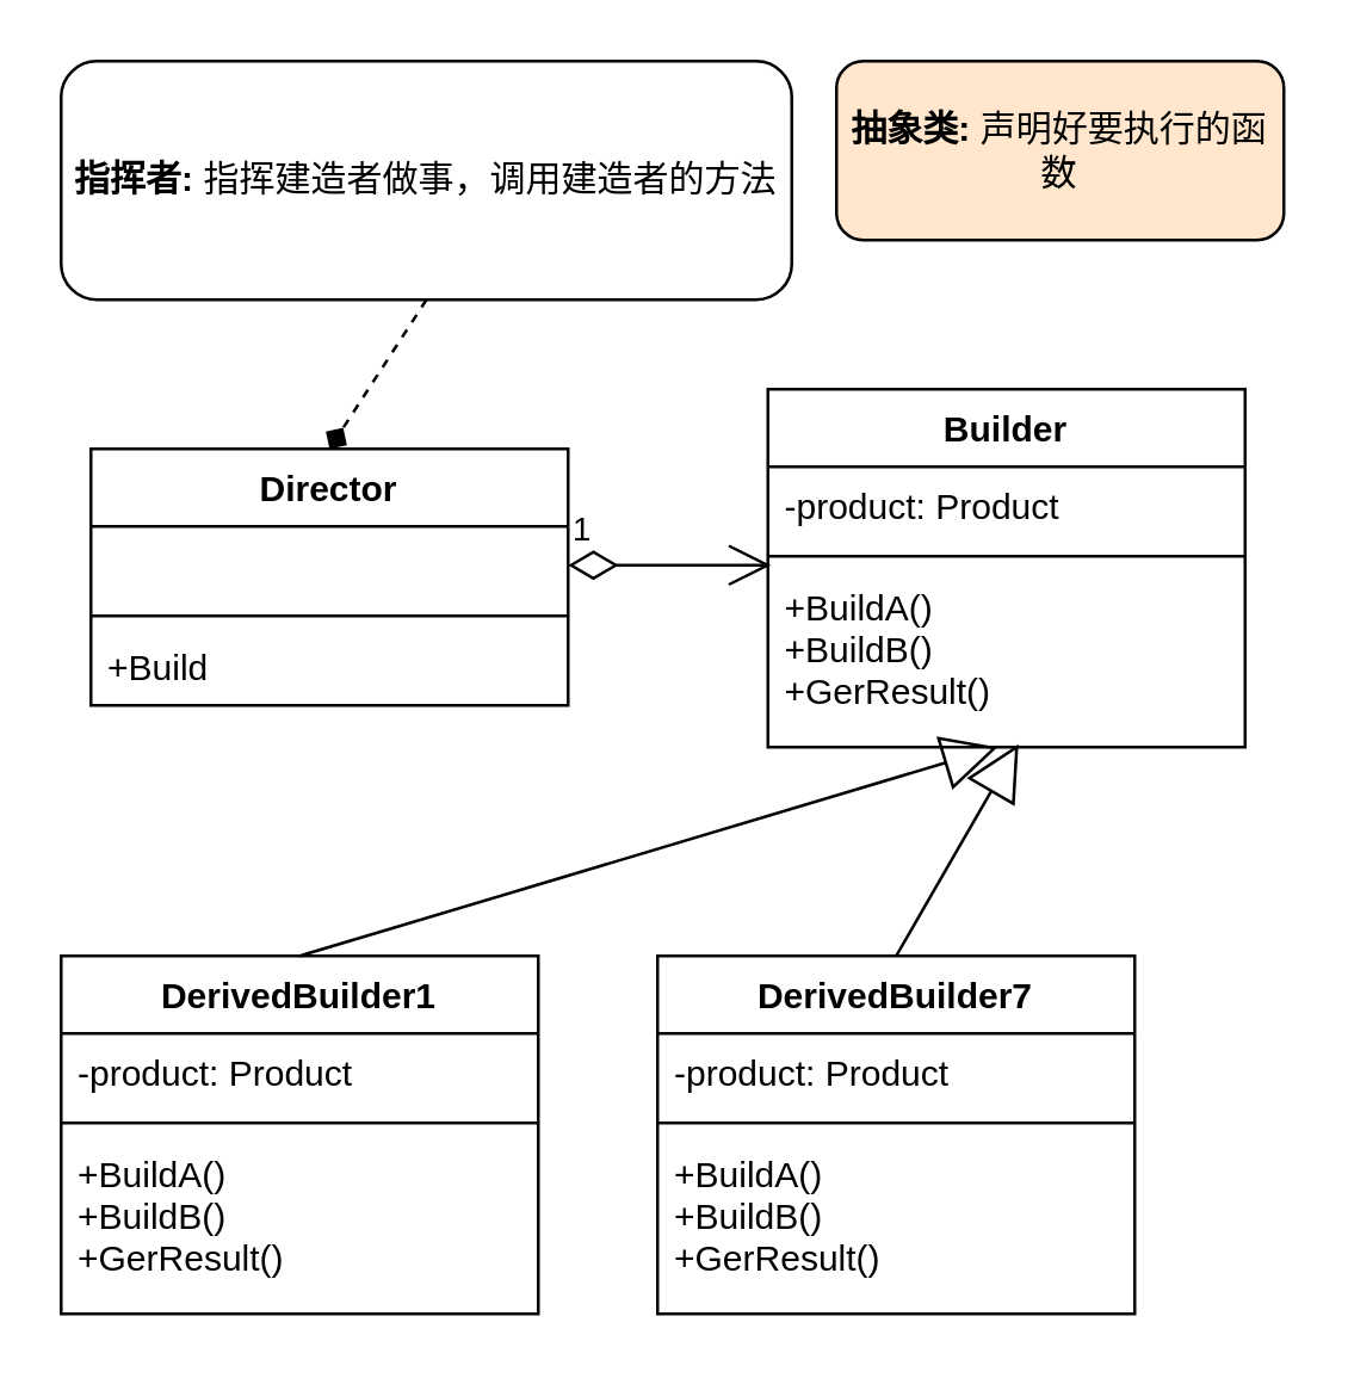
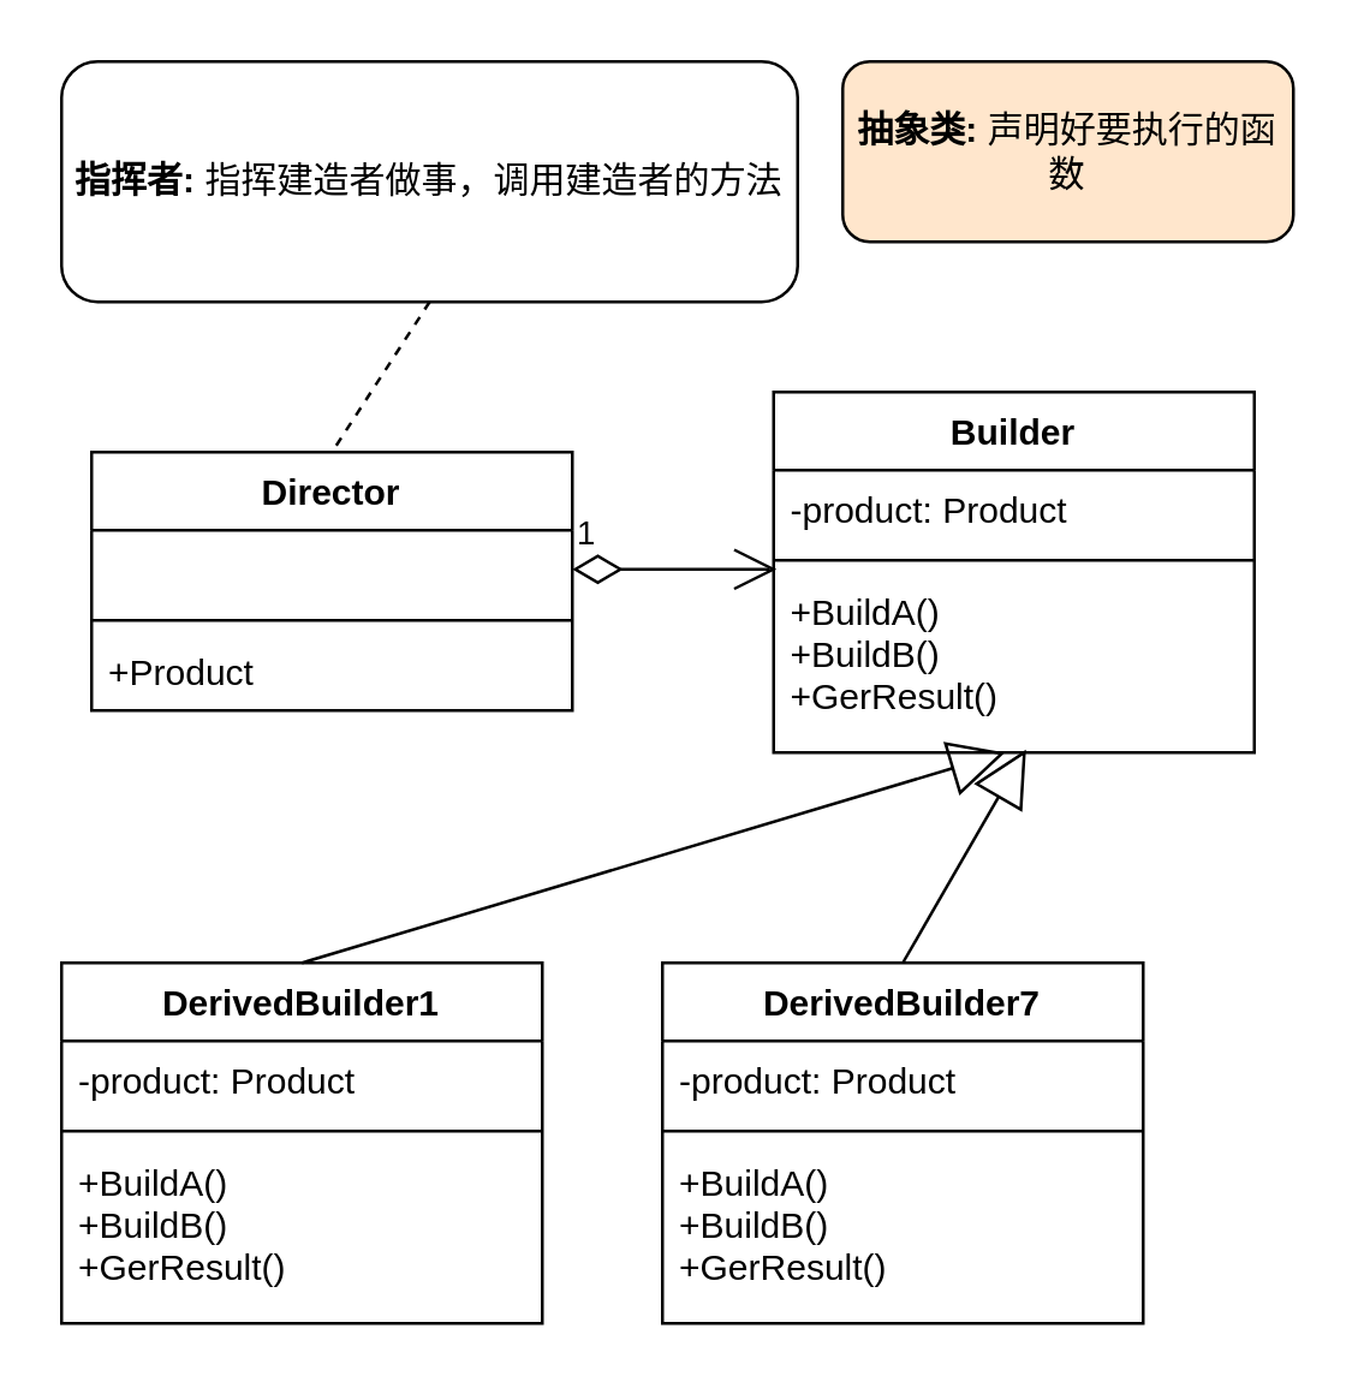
- <mxCell id="20" value="" style="endArrow=diamond;dashed=1;html=1;entryX=0.5;entryY=0;entryDx=0;entryDy=0;exitX=0.5;exitY=1;exitDx=0;exitDy=0;" edge="1" parent="1" source="18" target="2"><mxGeometry width="50" height="50" relative="1" as="geometry"><mxPoint x="365" y="90" as="sourcePoint" /><mxPoint x="350" y="140" as="targetPoint" /></mxGeometry></mxCell>
+ <mxCell id="20" value="" style="endArrow=none;dashed=1;html=1;entryX=0.5;entryY=0;entryDx=0;entryDy=0;exitX=0.5;exitY=1;exitDx=0;exitDy=0;" edge="1" parent="1" source="18" target="2"><mxGeometry width="50" height="50" relative="1" as="geometry"><mxPoint x="365" y="90" as="sourcePoint" /><mxPoint x="350" y="140" as="targetPoint" /></mxGeometry></mxCell>
- <mxCell id="5" value="+Build" style="text;strokeColor=none;fillColor=none;align=left;verticalAlign=top;spacingLeft=4;spacingRight=4;overflow=hidden;rotatable=0;points=[[0,0.5],[1,0.5]];portConstraint=eastwest;" vertex="1" parent="2"><mxGeometry y="60" width="160" height="26" as="geometry" /></mxCell>
+ <mxCell id="5" value="+Product" style="text;strokeColor=none;fillColor=none;align=left;verticalAlign=top;spacingLeft=4;spacingRight=4;overflow=hidden;rotatable=0;points=[[0,0.5],[1,0.5]];portConstraint=eastwest;" vertex="1" parent="2"><mxGeometry y="60" width="160" height="26" as="geometry" /></mxCell>
